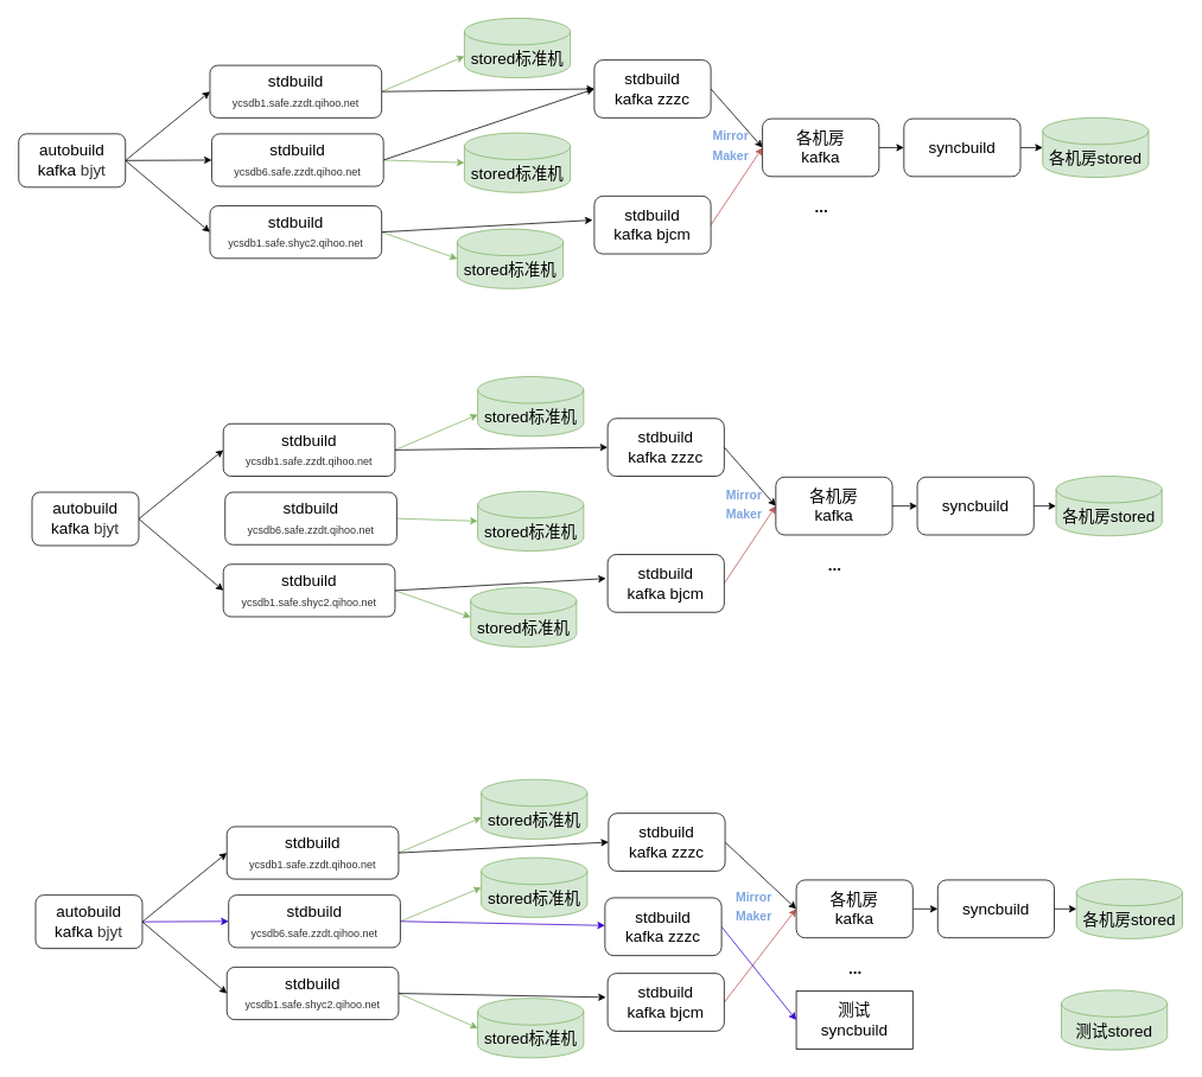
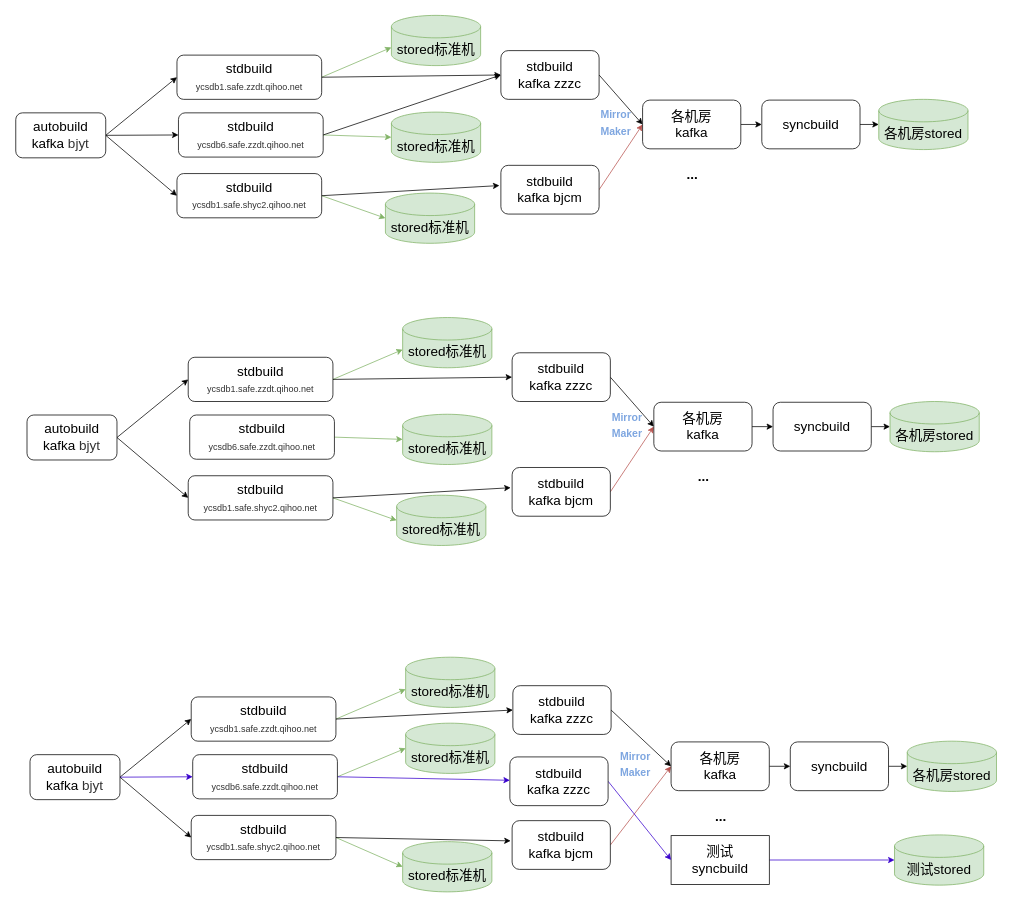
+ <mxCell id="54" style="edgeStyle=none;rounded=0;orthogonalLoop=1;jettySize=auto;html=1;exitX=1;exitY=0.5;exitDx=0;exitDy=0;entryX=0;entryY=0.5;entryDx=0;entryDy=0;entryPerimeter=0;fontSize=18;fillColor=#6a00ff;strokeColor=#3700CC;" edge="1" parent="1" source="55" target="56"><mxGeometry relative="1" as="geometry" /></mxCell>
